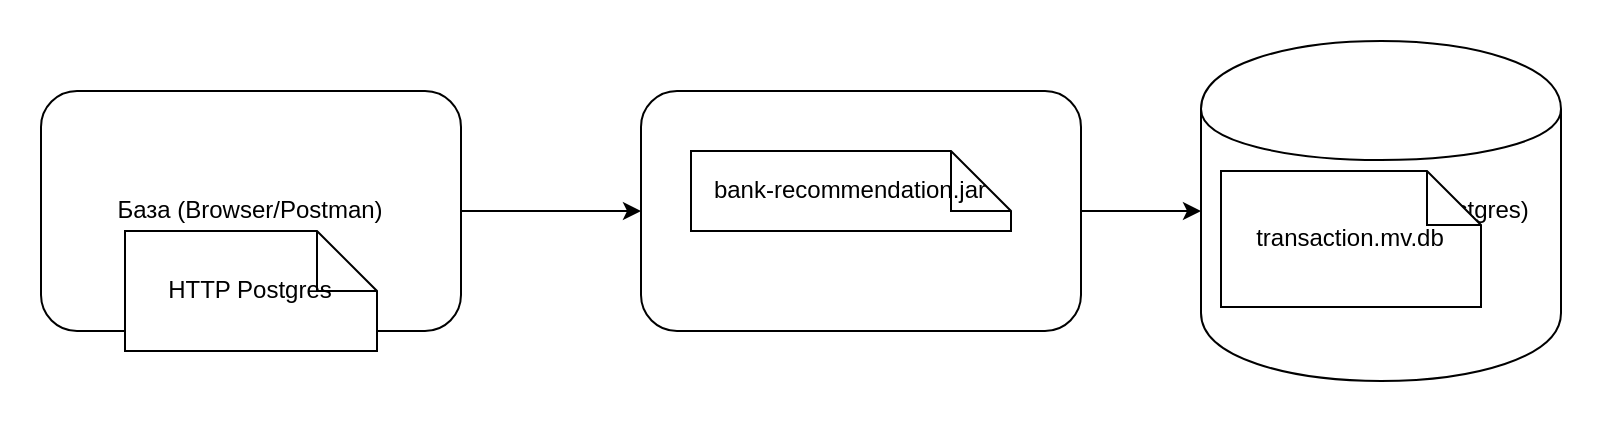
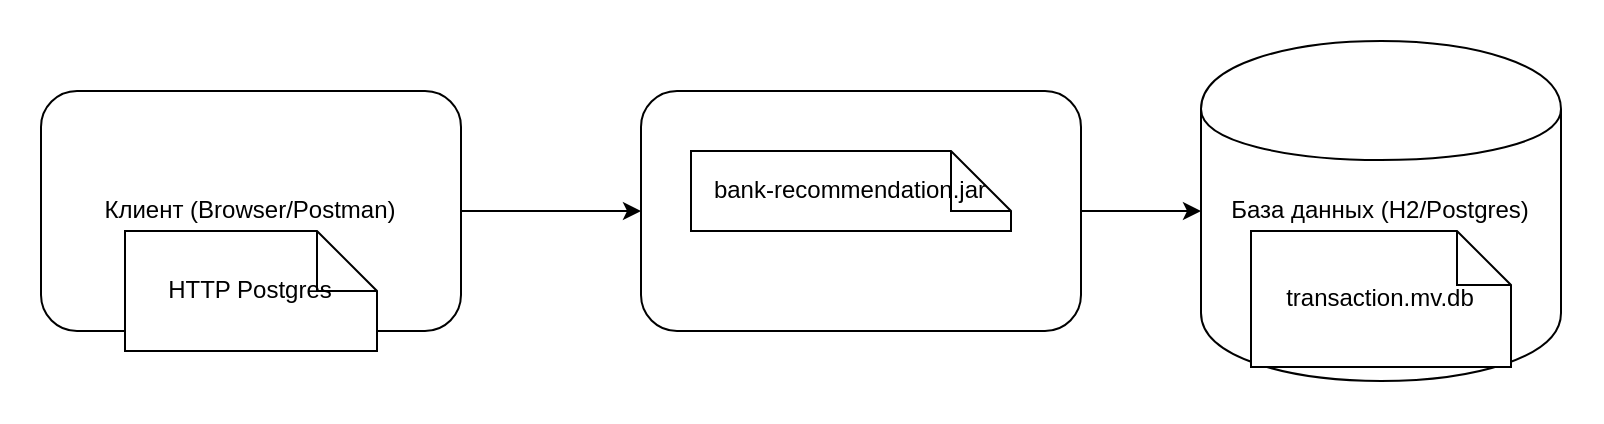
- <mxCell id="2" value="База (Browser/Postman)" style="shape=rectangle;rounded=1;whiteSpace=wrap;html=1;" parent="1" vertex="1"><mxGeometry y="45" width="210" height="120" as="geometry" x="20" /></mxCell>
+ <mxCell id="2" value="Клиент (Browser/Postman)" style="shape=rectangle;rounded=1;whiteSpace=wrap;html=1;" parent="1" vertex="1"><mxGeometry y="45" width="210" height="120" as="geometry" x="20" /></mxCell>
- <mxCell id="6" value="База данных (H5/Postgres)" style="shape=cylinder;whiteSpace=wrap;html=1;" parent="1" vertex="1"><mxGeometry x="600" y="20" width="180" height="170" as="geometry" /></mxCell>
+ <mxCell id="6" value="База данных (H2/Postgres)" style="shape=cylinder;whiteSpace=wrap;html=1;" parent="1" vertex="1"><mxGeometry x="600" y="20" width="180" height="170" as="geometry" /></mxCell>
- <mxCell id="7" value="transaction.mv.db" style="shape=note;whiteSpace=wrap;html=1;size=27;" parent="6" vertex="1"><mxGeometry x="10" y="65" width="130" height="68" as="geometry" /></mxCell>
+ <mxCell id="7" value="transaction.mv.db" style="shape=note;whiteSpace=wrap;html=1;size=27;" parent="6" vertex="1"><mxGeometry x="25" y="95" width="130" height="68" as="geometry" /></mxCell>
